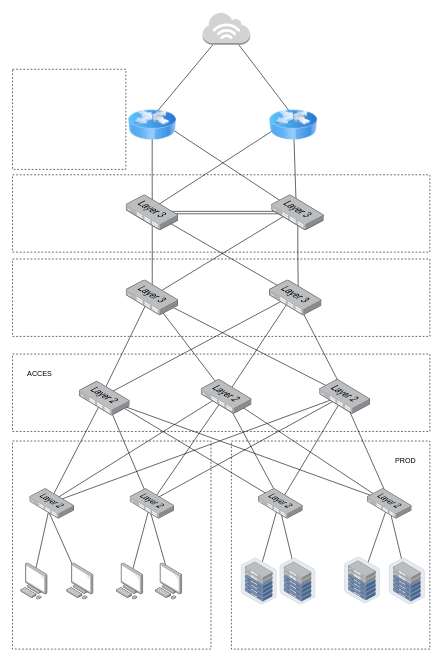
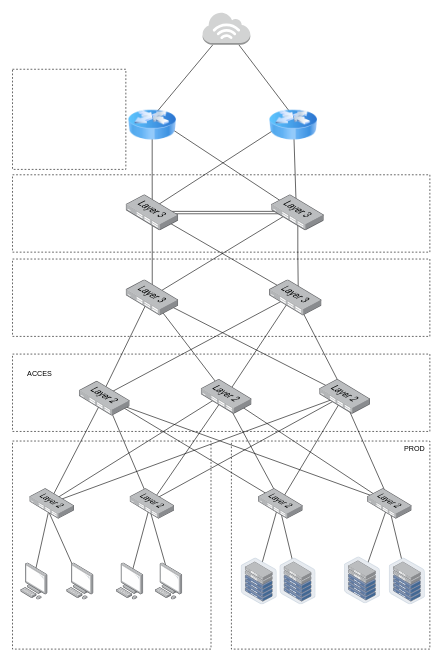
- <mxCell id="51" value="PROD" style="text;html=1;align=center;verticalAlign=middle;resizable=0;points=[];autosize=1;strokeColor=none;fillColor=none;" parent="1" vertex="1"><mxGeometry x="648" y="755" width="53" height="26" as="geometry" /></mxCell>
+ <mxCell id="51" value="PROD" style="text;html=1;align=center;verticalAlign=middle;resizable=0;points=[];autosize=1;strokeColor=none;fillColor=none;" parent="1" vertex="1"><mxGeometry x="663" y="735" width="53" height="26" as="geometry" /></mxCell>
